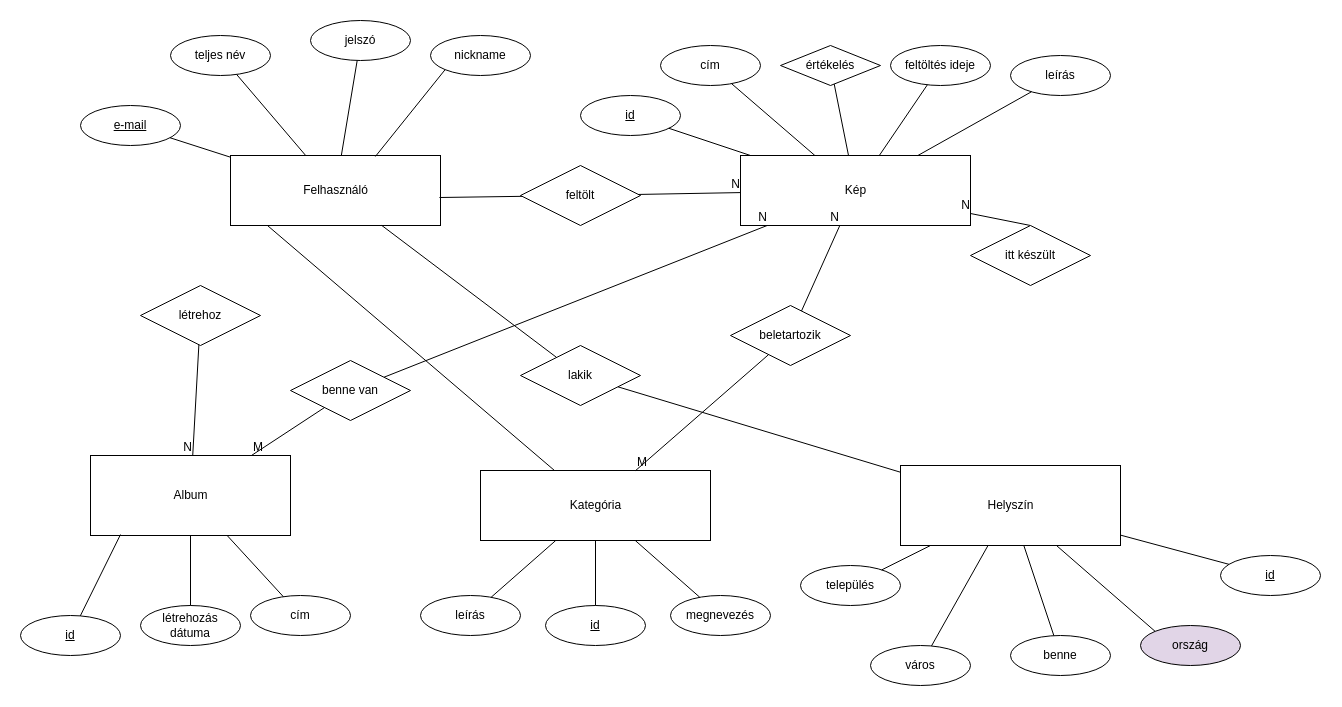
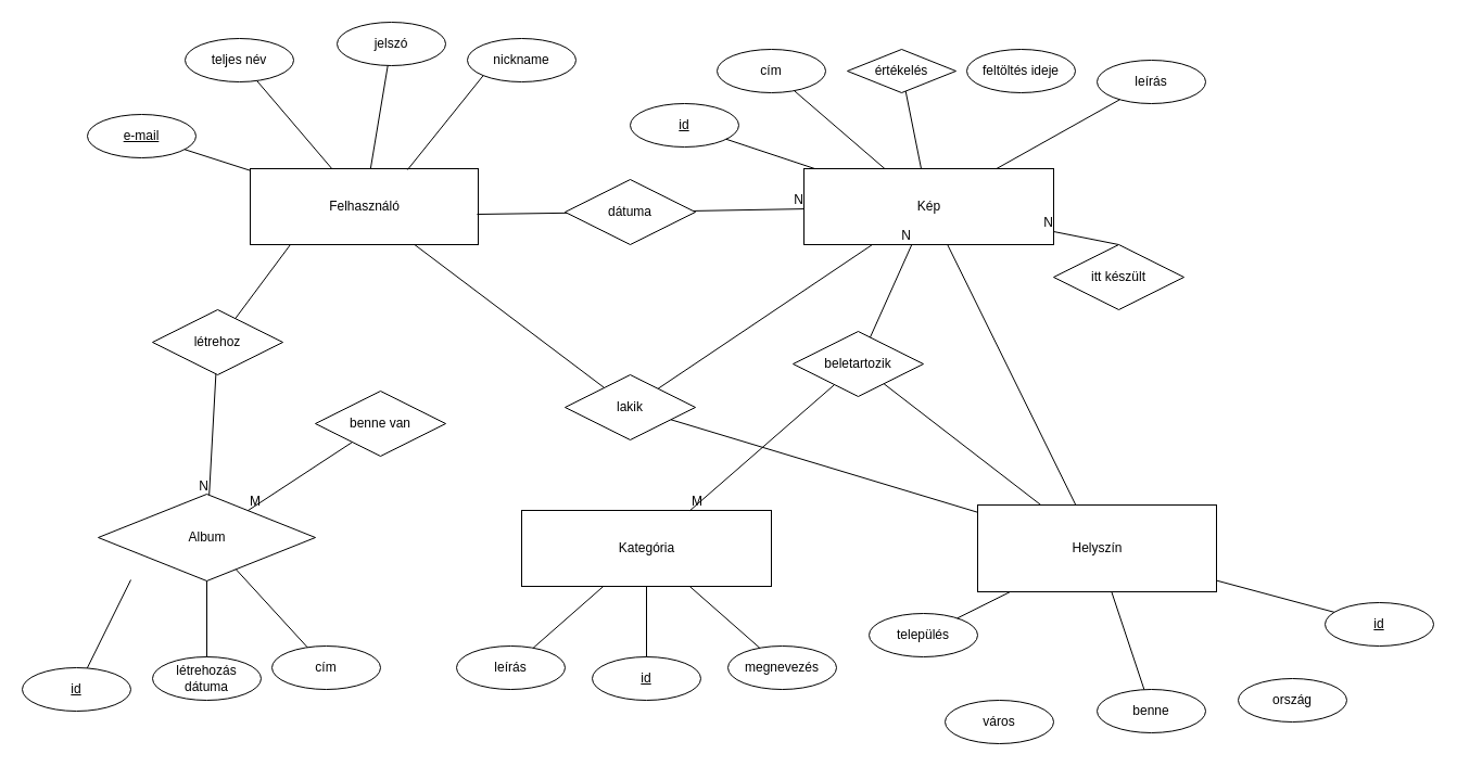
- <mxCell id="19" value="" style="endArrow=none;html=1;rounded=0;" parent="1" source="4" target="16" edge="1"><mxGeometry relative="1" as="geometry"><mxPoint x="530" y="295" as="sourcePoint" /><mxPoint x="690" y="295" as="targetPoint" /></mxGeometry></mxCell>
+ <mxCell id="19" value="" style="endArrow=none;html=1;rounded=0;" parent="1" source="4" target="54" edge="1"><mxGeometry relative="1" as="geometry"><mxPoint x="530" y="295" as="sourcePoint" /><mxPoint x="690" y="295" as="targetPoint" /></mxGeometry></mxCell>
- <mxCell id="65" value="feltölt" style="shape=rhombus;perimeter=rhombusPerimeter;whiteSpace=wrap;html=1;align=center;" parent="1" vertex="1"><mxGeometry x="520" y="165" width="120" height="60" as="geometry" /></mxCell>
+ <mxCell id="65" value="dátuma" style="shape=rhombus;perimeter=rhombusPerimeter;whiteSpace=wrap;html=1;align=center;" parent="1" vertex="1"><mxGeometry x="520" y="165" width="120" height="60" as="geometry" /></mxCell>
- <mxCell id="66" value="" style="endArrow=none;html=1;rounded=0;startArrow=none;" parent="1" source="70" target="4" edge="1"><mxGeometry relative="1" as="geometry"><mxPoint x="530" y="415" as="sourcePoint" /><mxPoint x="690" y="415" as="targetPoint" /></mxGeometry></mxCell>
- <mxCell id="67" value="N" style="resizable=0;html=1;align=right;verticalAlign=bottom;" parent="66" connectable="0" vertex="1"><mxGeometry x="1" relative="1" as="geometry" /></mxCell>
- <mxCell id="62" value="" style="endArrow=none;html=1;rounded=0;exitX=0.176;exitY=1;exitDx=0;exitDy=0;exitPerimeter=0;" parent="1" source="2" target="40" edge="1"><mxGeometry relative="1" as="geometry"><mxPoint x="267" y="225" as="sourcePoint" /><mxPoint x="201" y="455" as="targetPoint" /></mxGeometry></mxCell>
+ <mxCell id="62" value="" style="endArrow=none;html=1;rounded=0;exitX=0.176;exitY=1;exitDx=0;exitDy=0;exitPerimeter=0;" parent="1" source="2" target="63" edge="1"><mxGeometry relative="1" as="geometry"><mxPoint x="267" y="225" as="sourcePoint" /><mxPoint x="201" y="455" as="targetPoint" /></mxGeometry></mxCell>
- <mxCell id="3" value="Album" style="html=1;dashed=0;whitespace=wrap;" parent="1" vertex="1"><mxGeometry x="90" y="455" width="200" height="80" as="geometry" /></mxCell>
+ <mxCell id="3" value="Album" style="rhombus;html=1;dashed=0;whitespace=wrap;" parent="1" vertex="1"><mxGeometry x="90" y="455" width="200" height="80" as="geometry" /></mxCell>
- <mxCell id="32" value="" style="endArrow=none;html=1;rounded=0;entryX=0;entryY=0;entryDx=0;entryDy=0;" parent="1" source="5" target="28" edge="1"><mxGeometry relative="1" as="geometry"><mxPoint x="960" y="575" as="sourcePoint" /><mxPoint x="911" y="599" as="targetPoint" /></mxGeometry></mxCell>
+ <mxCell id="32" value="" style="endArrow=none;html=1;rounded=0;" parent="1" source="5" target="4" edge="1"><mxGeometry relative="1" as="geometry"><mxPoint x="960" y="575" as="sourcePoint" /><mxPoint x="911" y="599" as="targetPoint" /></mxGeometry></mxCell>
- <mxCell id="30" value="" style="endArrow=none;html=1;rounded=0;" parent="1" source="5" target="25" edge="1"><mxGeometry relative="1" as="geometry"><mxPoint x="940" y="555" as="sourcePoint" /><mxPoint x="891" y="579" as="targetPoint" /></mxGeometry></mxCell>
+ <mxCell id="30" value="" style="endArrow=none;html=1;rounded=0;" parent="1" source="5" target="51" edge="1"><mxGeometry relative="1" as="geometry"><mxPoint x="940" y="555" as="sourcePoint" /><mxPoint x="891" y="579" as="targetPoint" /></mxGeometry></mxCell>
- <mxCell id="28" value="ország" style="ellipse;whiteSpace=wrap;html=1;align=center;fillColor=#e1d5e7;" parent="1" vertex="1"><mxGeometry x="1140" y="625" width="100" height="40" as="geometry" /></mxCell>
+ <mxCell id="28" value="ország" style="ellipse;whiteSpace=wrap;html=1;align=center;" parent="1" vertex="1"><mxGeometry x="1140" y="625" width="100" height="40" as="geometry" /></mxCell>
